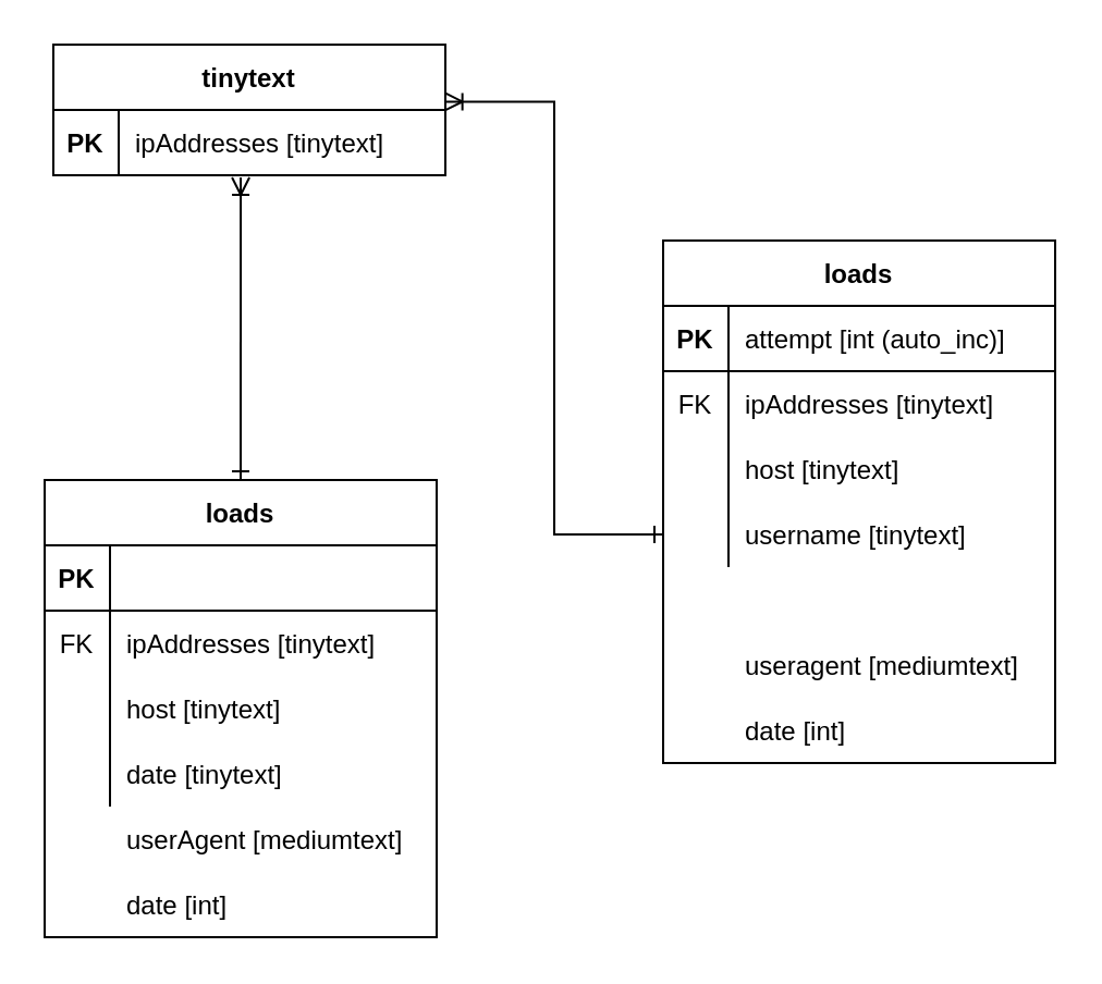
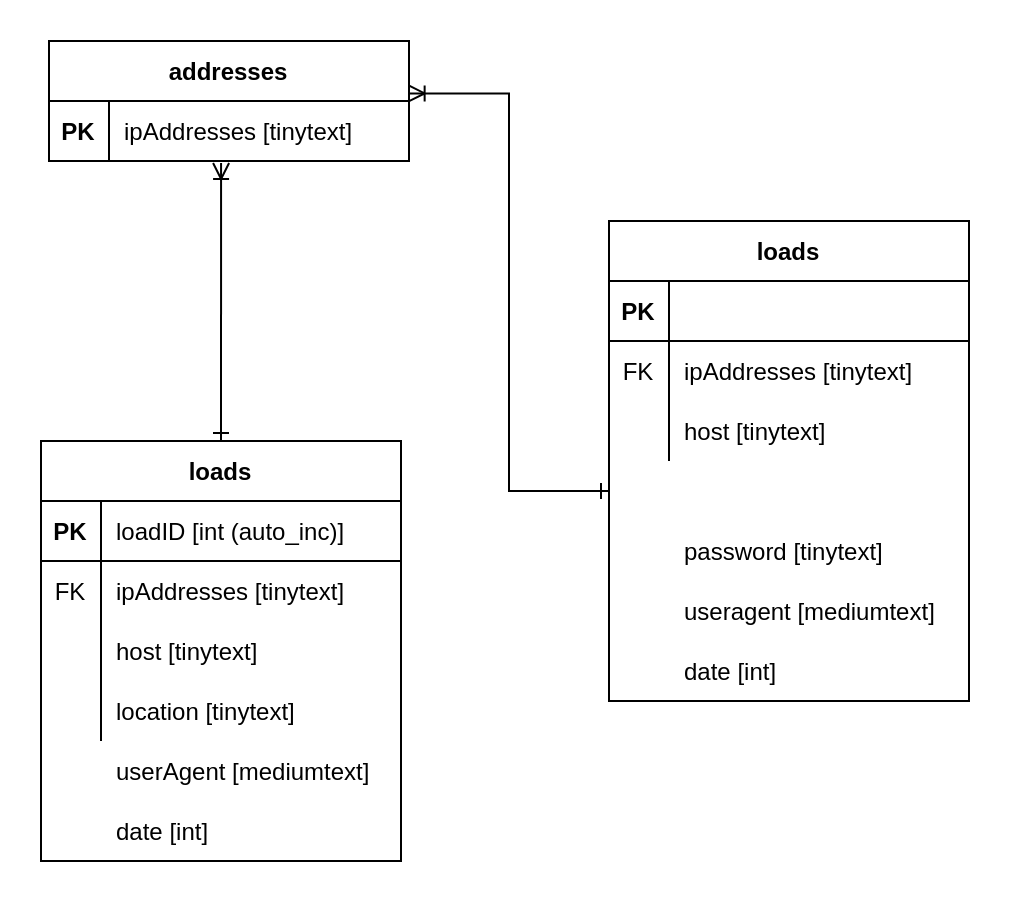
- <mxCell id="2" value="tinytext" style="shape=table;startSize=30;container=1;collapsible=1;childLayout=tableLayout;fixedRows=1;rowLines=0;fontStyle=1;align=center;resizeLast=1;" vertex="1" parent="1"><mxGeometry x="24" y="20" width="180" height="60" as="geometry" /></mxCell>
+ <mxCell id="2" value="addresses" style="shape=table;startSize=30;container=1;collapsible=1;childLayout=tableLayout;fixedRows=1;rowLines=0;fontStyle=1;align=center;resizeLast=1;" vertex="1" parent="1"><mxGeometry x="24" y="20" width="180" height="60" as="geometry" /></mxCell>
- <mxCell id="32" value="attempt [int (auto_inc)]" style="shape=partialRectangle;connectable=0;fillColor=none;top=0;left=0;bottom=0;right=0;align=left;spacingLeft=6;fontStyle=0;overflow=hidden;" vertex="1" parent="30"><mxGeometry x="30" width="150" height="30" as="geometry" /></mxCell>
- <mxCell id="41" value="username [tinytext]" style="shape=partialRectangle;connectable=0;fillColor=none;top=0;left=0;bottom=0;right=0;align=left;spacingLeft=6;overflow=hidden;" vertex="1" parent="39"><mxGeometry x="30" width="150" height="30" as="geometry" /></mxCell>
+ <mxCell id="11" value="loadID [int (auto_inc)]" style="shape=partialRectangle;connectable=0;fillColor=none;top=0;left=0;bottom=0;right=0;align=left;spacingLeft=6;fontStyle=0;overflow=hidden;" vertex="1" parent="9"><mxGeometry x="30" width="150" height="30" as="geometry" /></mxCell>
+ <mxCell id="44" value="password [tinytext]" style="shape=partialRectangle;connectable=0;fillColor=none;top=0;left=0;bottom=0;right=0;align=left;spacingLeft=6;overflow=hidden;" vertex="1" parent="42"><mxGeometry x="30" width="150" height="30" as="geometry" /></mxCell>
- <mxCell id="20" value="date [tinytext]" style="shape=partialRectangle;connectable=0;fillColor=none;top=0;left=0;bottom=0;right=0;align=left;spacingLeft=6;overflow=hidden;" vertex="1" parent="18"><mxGeometry x="30" width="150" height="30" as="geometry" /></mxCell>
+ <mxCell id="20" value="location [tinytext]" style="shape=partialRectangle;connectable=0;fillColor=none;top=0;left=0;bottom=0;right=0;align=left;spacingLeft=6;overflow=hidden;" vertex="1" parent="18"><mxGeometry x="30" width="150" height="30" as="geometry" /></mxCell>
